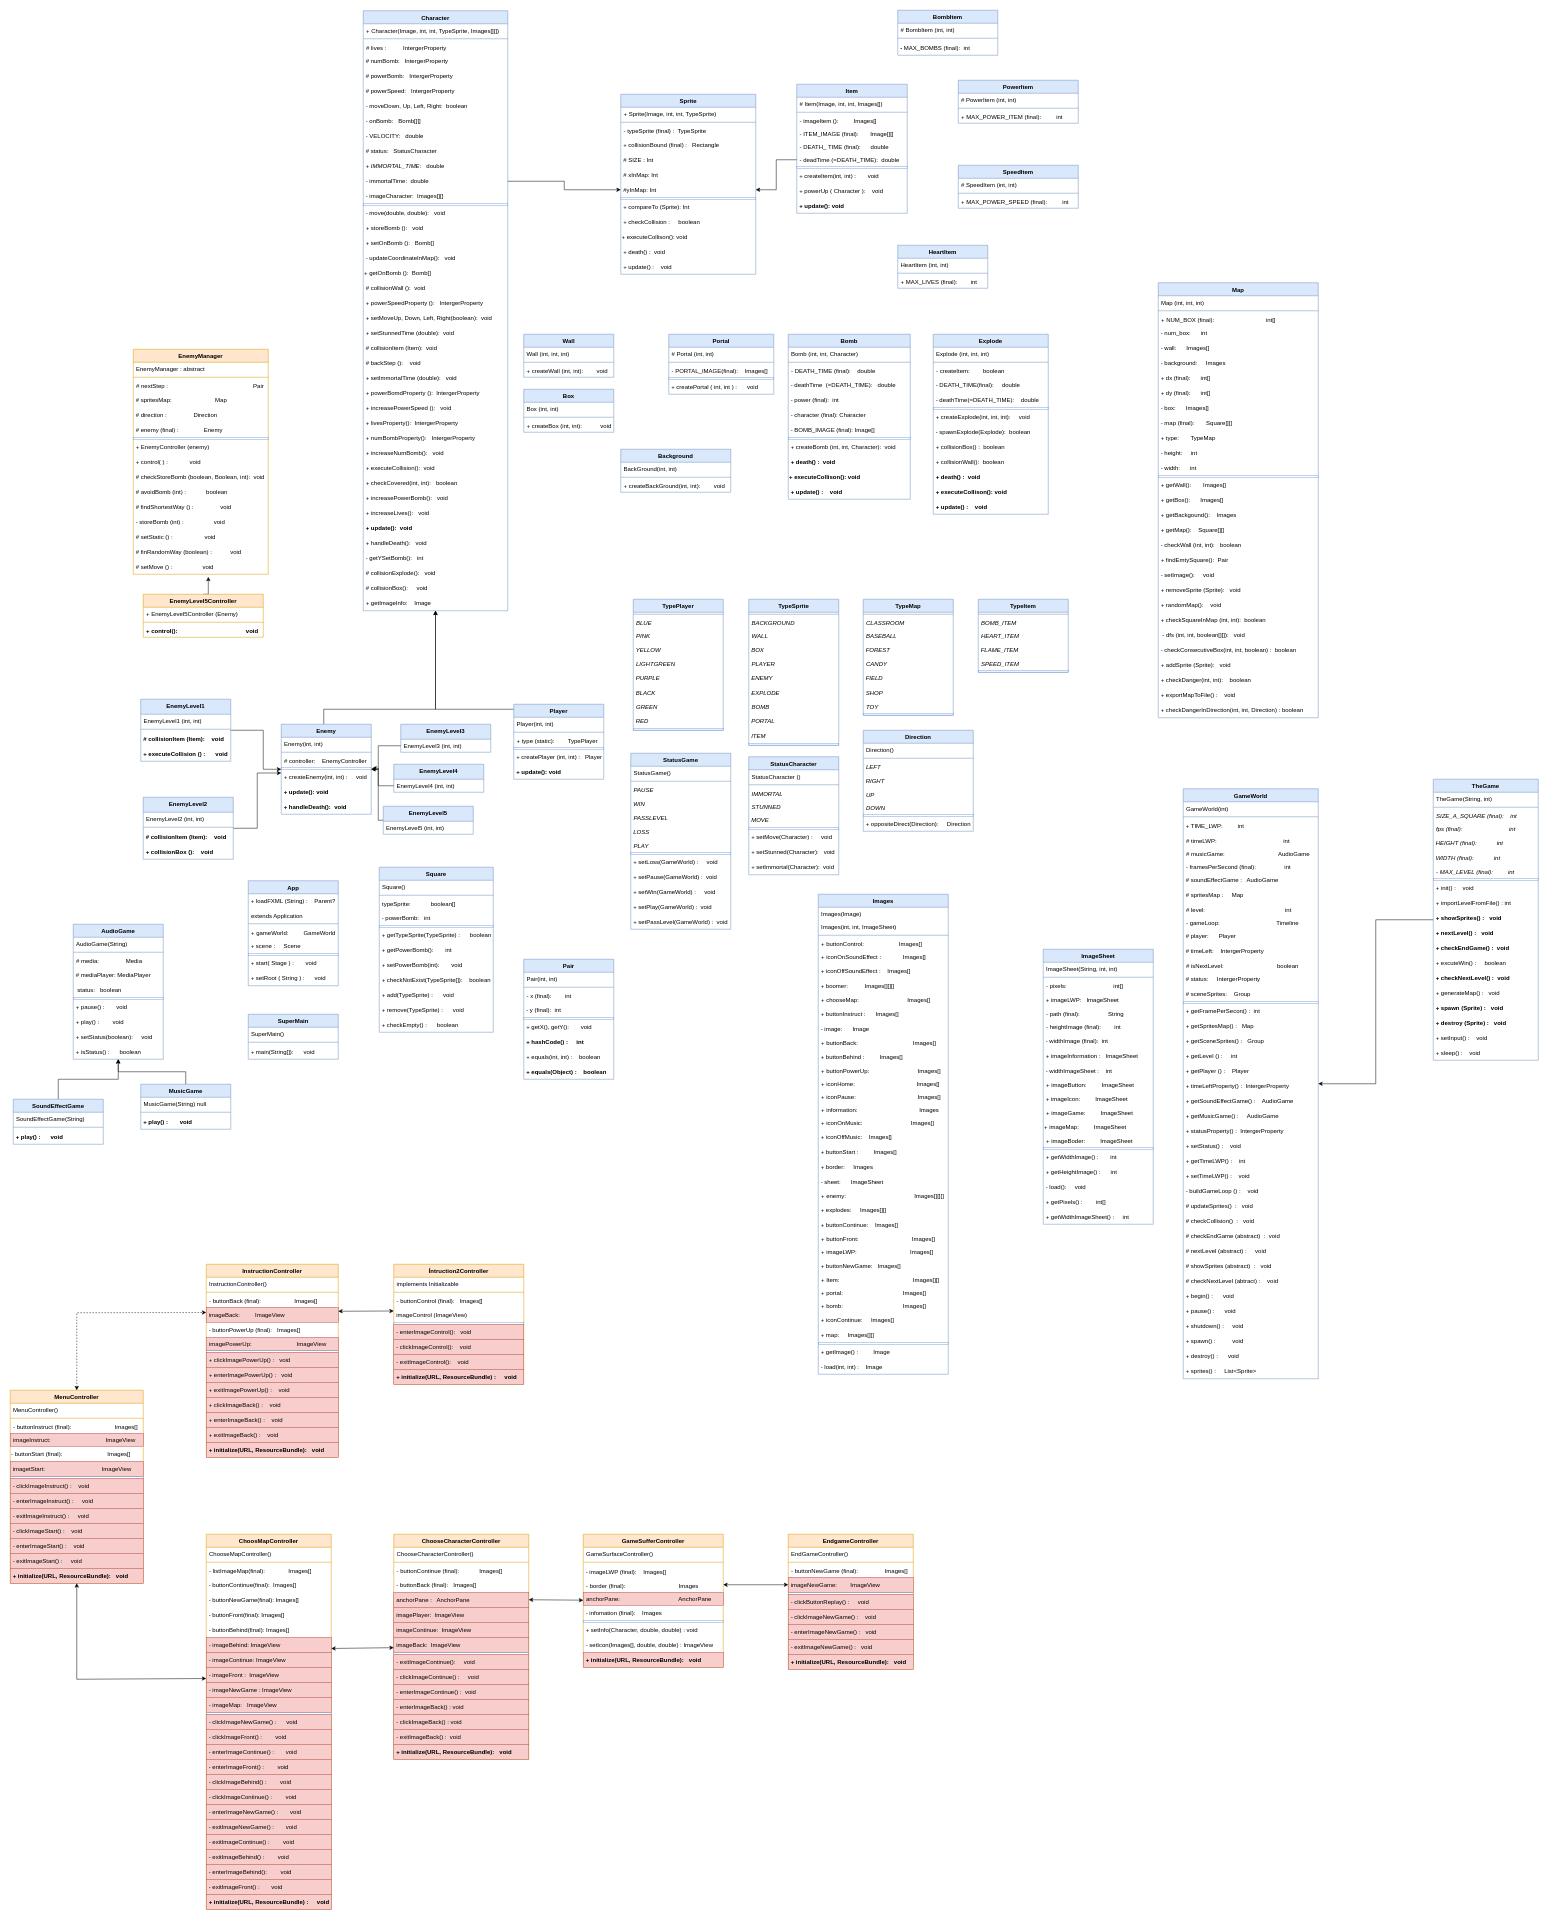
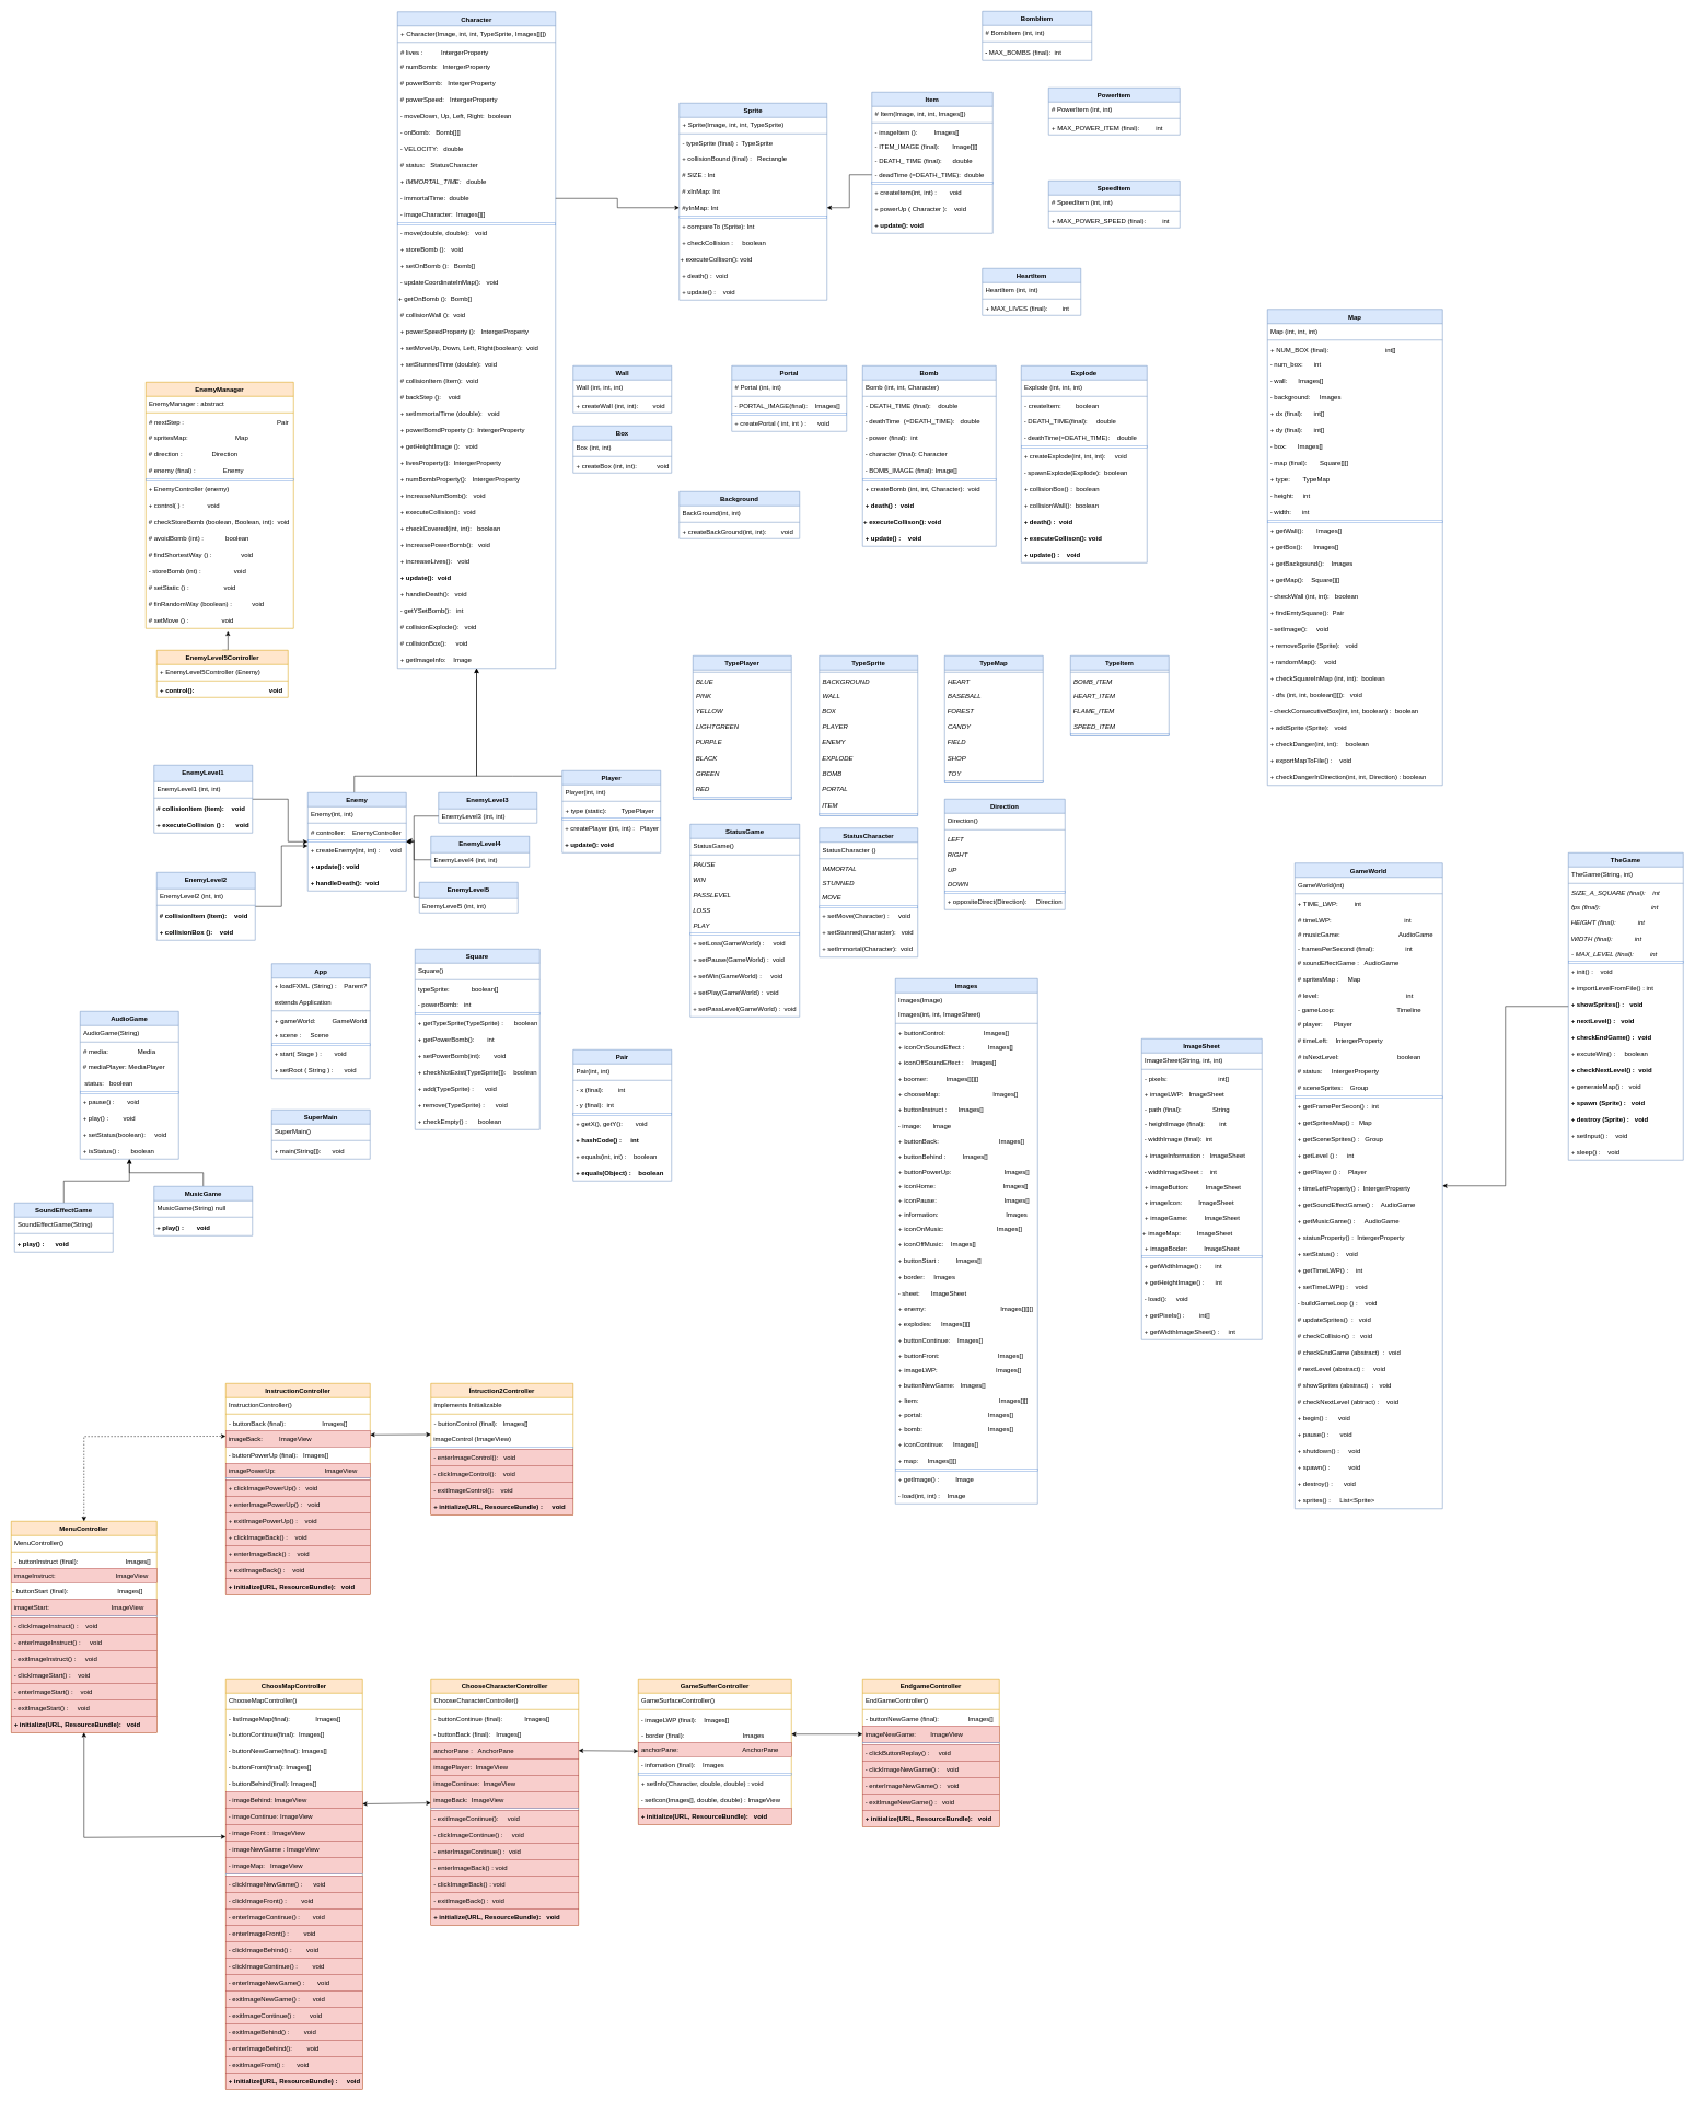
- <mxCell id="75" value="&amp;nbsp;+ increasePowerSpeed ():&lt;span style=&quot;white-space: pre;&quot;&gt; &lt;/span&gt;&lt;span style=&quot;white-space: pre;&quot;&gt; &lt;/span&gt;&lt;span style=&quot;white-space: pre;&quot;&gt; &lt;/span&gt;void" style="text;html=1;strokeColor=none;fillColor=none;align=left;verticalAlign=middle;whiteSpace=wrap;rounded=0;shadow=0;glass=0;fillStyle=auto;" parent="47" vertex="1"><mxGeometry y="780" width="289" height="30" as="geometry" /></mxCell>
+ <mxCell id="75" value="&amp;nbsp;+ getHeightImage ():&lt;span style=&quot;white-space: pre;&quot;&gt; &lt;/span&gt;&lt;span style=&quot;white-space: pre;&quot;&gt; &lt;/span&gt;&lt;span style=&quot;white-space: pre;&quot;&gt; &lt;/span&gt;void" style="text;html=1;strokeColor=none;fillColor=none;align=left;verticalAlign=middle;whiteSpace=wrap;rounded=0;shadow=0;glass=0;fillStyle=auto;" parent="47" vertex="1"><mxGeometry y="780" width="289" height="30" as="geometry" /></mxCell>
- <mxCell id="565" value="CLASSROOM" style="text;strokeColor=none;fillColor=none;align=left;verticalAlign=top;spacingLeft=4;spacingRight=4;overflow=hidden;rotatable=0;points=[[0,0.5],[1,0.5]];portConstraint=eastwest;fontStyle=2" parent="563" vertex="1"><mxGeometry y="34" width="180" height="26" as="geometry" /></mxCell>
+ <mxCell id="565" value="HEART" style="text;strokeColor=none;fillColor=none;align=left;verticalAlign=top;spacingLeft=4;spacingRight=4;overflow=hidden;rotatable=0;points=[[0,0.5],[1,0.5]];portConstraint=eastwest;fontStyle=2" parent="563" vertex="1"><mxGeometry y="34" width="180" height="26" as="geometry" /></mxCell>
